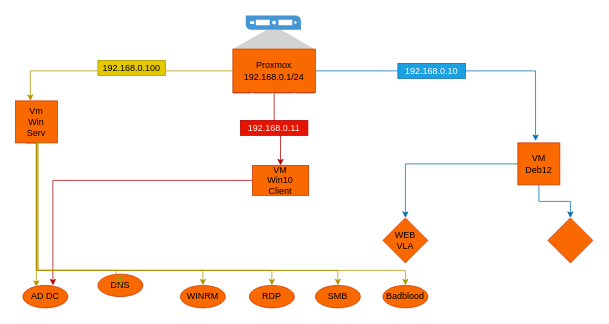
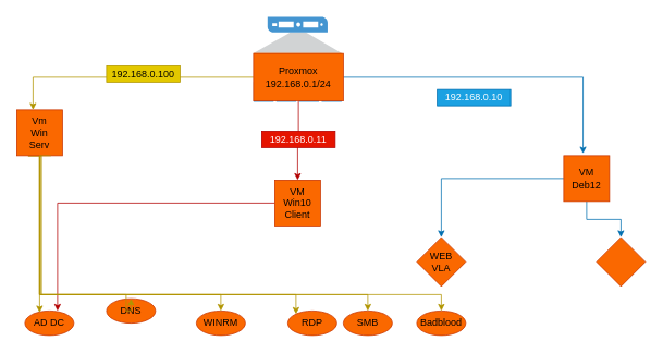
- <mxCell id="17" value="192.168.0.10" style="rounded=0;whiteSpace=wrap;html=1;fillColor=#1ba1e2;fontColor=#ffffff;strokeColor=#006EAF;" vertex="1" parent="1"><mxGeometry x="530" y="84" width="90" height="20" as="geometry" /></mxCell>
+ <mxCell id="17" value="192.168.0.10" style="rounded=0;whiteSpace=wrap;html=1;fillColor=#1ba1e2;fontColor=#ffffff;strokeColor=#006EAF;" vertex="1" parent="1"><mxGeometry x="535" y="109" width="90" height="20" as="geometry" /></mxCell>
- <mxCell id="11" value="VM&lt;div&gt;Win10&lt;/div&gt;&lt;div&gt;Client&lt;/div&gt;" style="whiteSpace=wrap;html=1;aspect=fixed;fillColor=#fa6800;fontColor=#000000;strokeColor=#C73500;" vertex="1" parent="1"><mxGeometry x="336" y="220" width="75" height="40" as="geometry" /></mxCell>
+ <mxCell id="11" value="VM&lt;div&gt;Win10&lt;/div&gt;&lt;div&gt;Client&lt;/div&gt;" style="whiteSpace=wrap;html=1;aspect=fixed;fillColor=#fa6800;fontColor=#000000;strokeColor=#C73500;" vertex="1" parent="1"><mxGeometry x="336" y="220" width="56" height="56" as="geometry" /></mxCell>
- <mxCell id="23" value="RDP" style="ellipse;whiteSpace=wrap;html=1;fillColor=#fa6800;fontColor=#000000;strokeColor=#C73500;" vertex="1" parent="1"><mxGeometry x="332" y="380" width="60" height="30" as="geometry" /></mxCell>
+ <mxCell id="23" value="RDP" style="ellipse;whiteSpace=wrap;html=1;fillColor=#fa6800;fontColor=#000000;strokeColor=#C73500;" vertex="1" parent="1"><mxGeometry x="352" y="380" width="60" height="30" as="geometry" /></mxCell>
